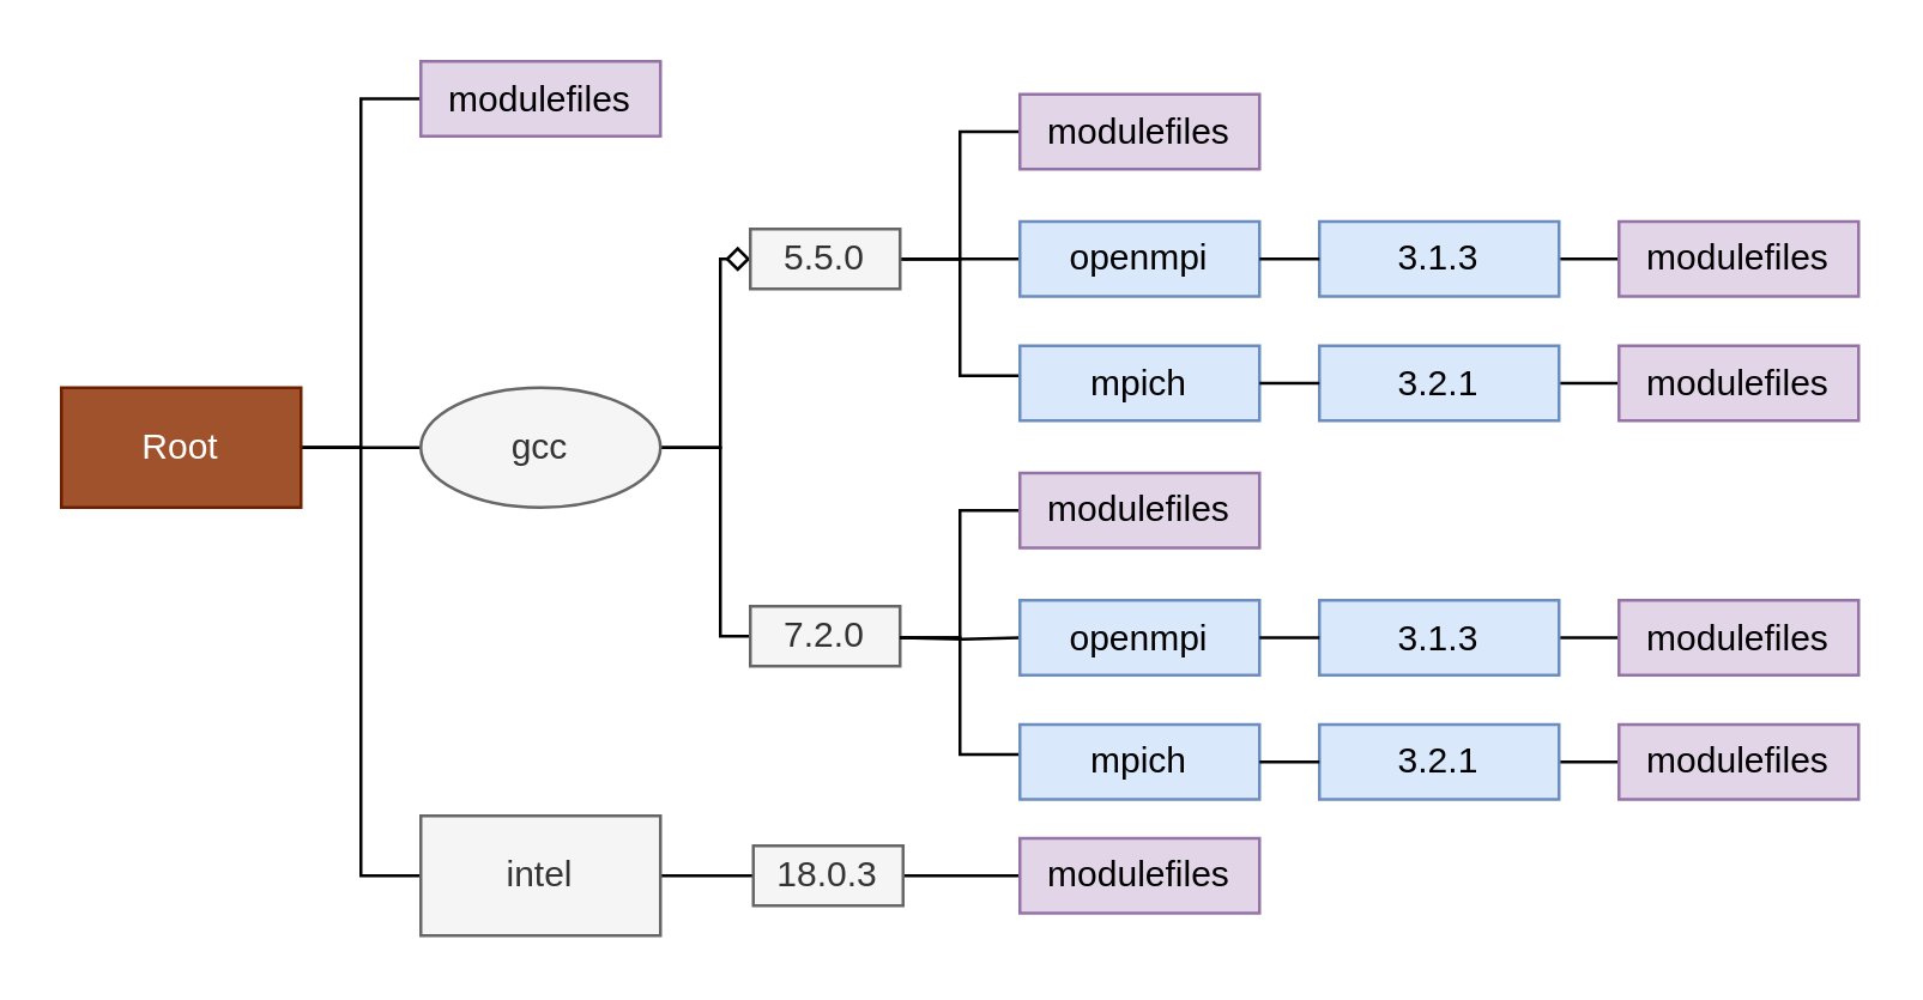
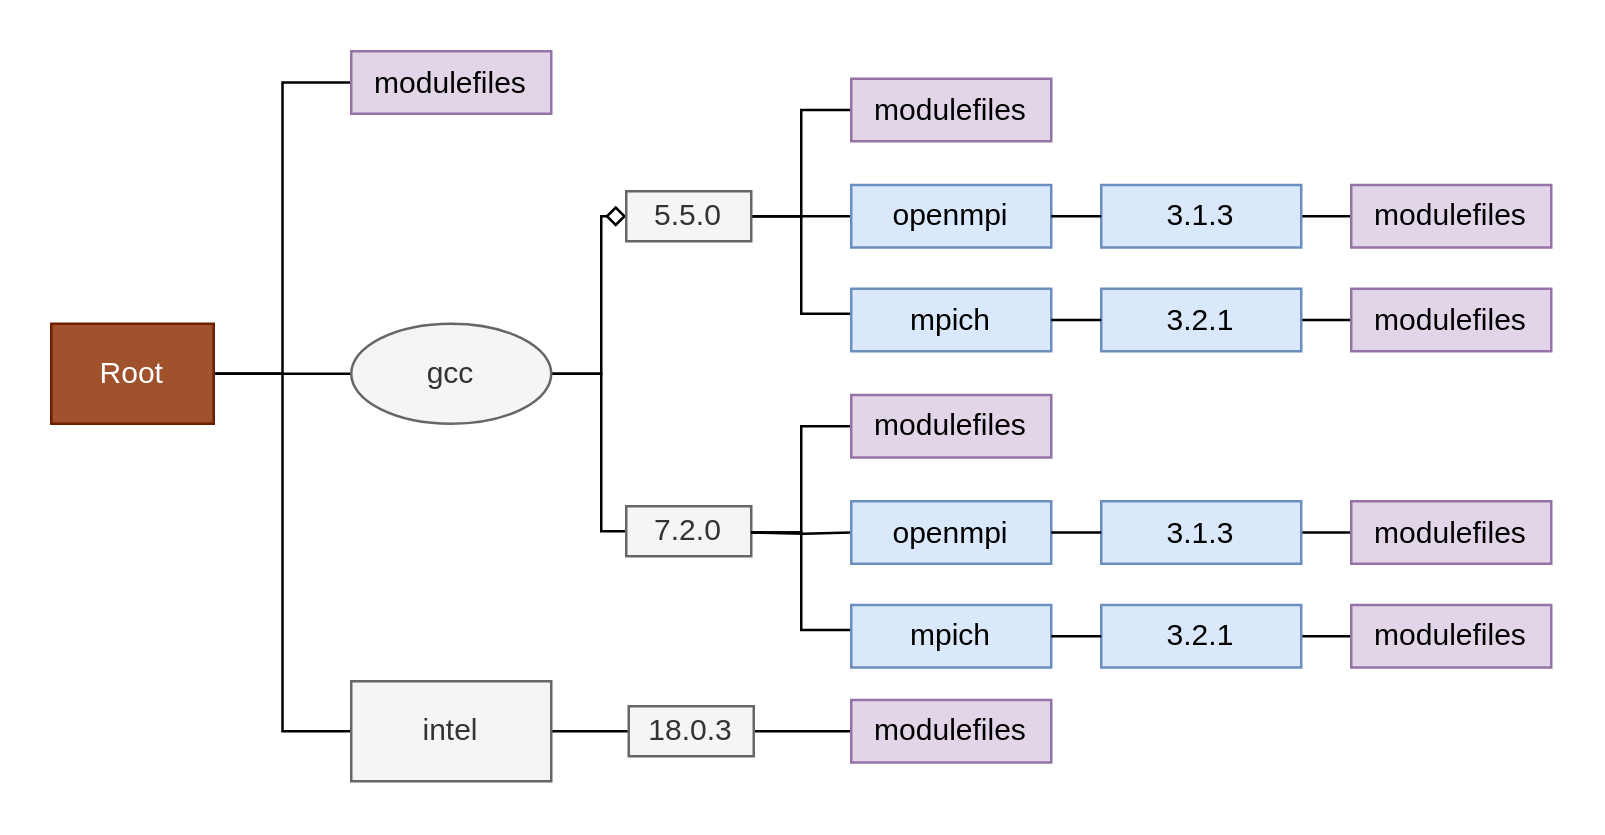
- <mxCell id="5" value="Root" style="rounded=0;whiteSpace=wrap;html=1;fillColor=#a0522d;strokeColor=#6D1F00;fontColor=#ffffff;" parent="1" vertex="1"><mxGeometry x="20" y="129" width="80" height="40" as="geometry" /></mxCell>
+ <mxCell id="5" value="Root" style="rounded=0;whiteSpace=wrap;html=1;fillColor=#a0522d;strokeColor=#6D1F00;fontColor=#ffffff;" parent="1" vertex="1"><mxGeometry x="20" y="129" width="65" height="40" as="geometry" /></mxCell>
